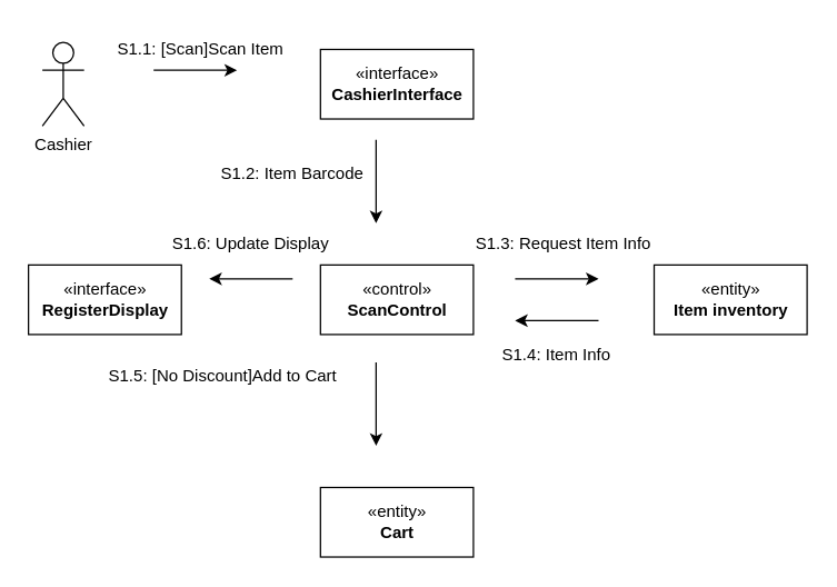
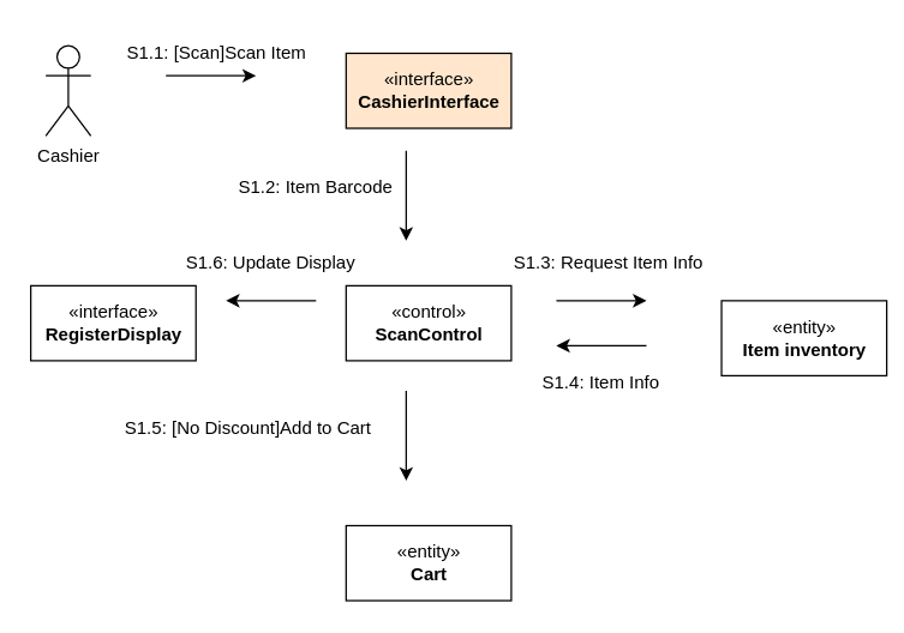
- <mxCell id="3" value="«interface»&lt;br&gt;&lt;b&gt;CashierInterface&lt;/b&gt;" style="html=1;" vertex="1" parent="1"><mxGeometry x="230" y="35" width="110" height="50" as="geometry" /></mxCell>
+ <mxCell id="3" value="«interface»&lt;br&gt;&lt;b&gt;CashierInterface&lt;/b&gt;" style="html=1;fillColor=#ffe6cc;" vertex="1" parent="1"><mxGeometry x="230" y="35" width="110" height="50" as="geometry" /></mxCell>
- <mxCell id="5" value="«entity»&lt;br&gt;&lt;b&gt;Item inventory&lt;/b&gt;" style="html=1;" vertex="1" parent="1"><mxGeometry x="470" y="190" width="110" height="50" as="geometry" /></mxCell>
+ <mxCell id="5" value="«entity»&lt;br&gt;&lt;b&gt;Item inventory&lt;/b&gt;" style="html=1;" vertex="1" parent="1"><mxGeometry x="480" y="200" width="110" height="50" as="geometry" /></mxCell>
- <mxCell id="18" value="S1.5: [No Discount]Add to Cart" style="text;html=1;strokeColor=none;fillColor=none;align=center;verticalAlign=middle;whiteSpace=wrap;rounded=0;" vertex="1" parent="1"><mxGeometry x="75" y="255" width="170" height="30" as="geometry" /></mxCell>
+ <mxCell id="18" value="S1.5: [No Discount]Add to Cart" style="text;html=1;strokeColor=none;fillColor=none;align=center;verticalAlign=middle;whiteSpace=wrap;rounded=0;" vertex="1" parent="1"><mxGeometry x="80" y="270" width="170" height="30" as="geometry" /></mxCell>
